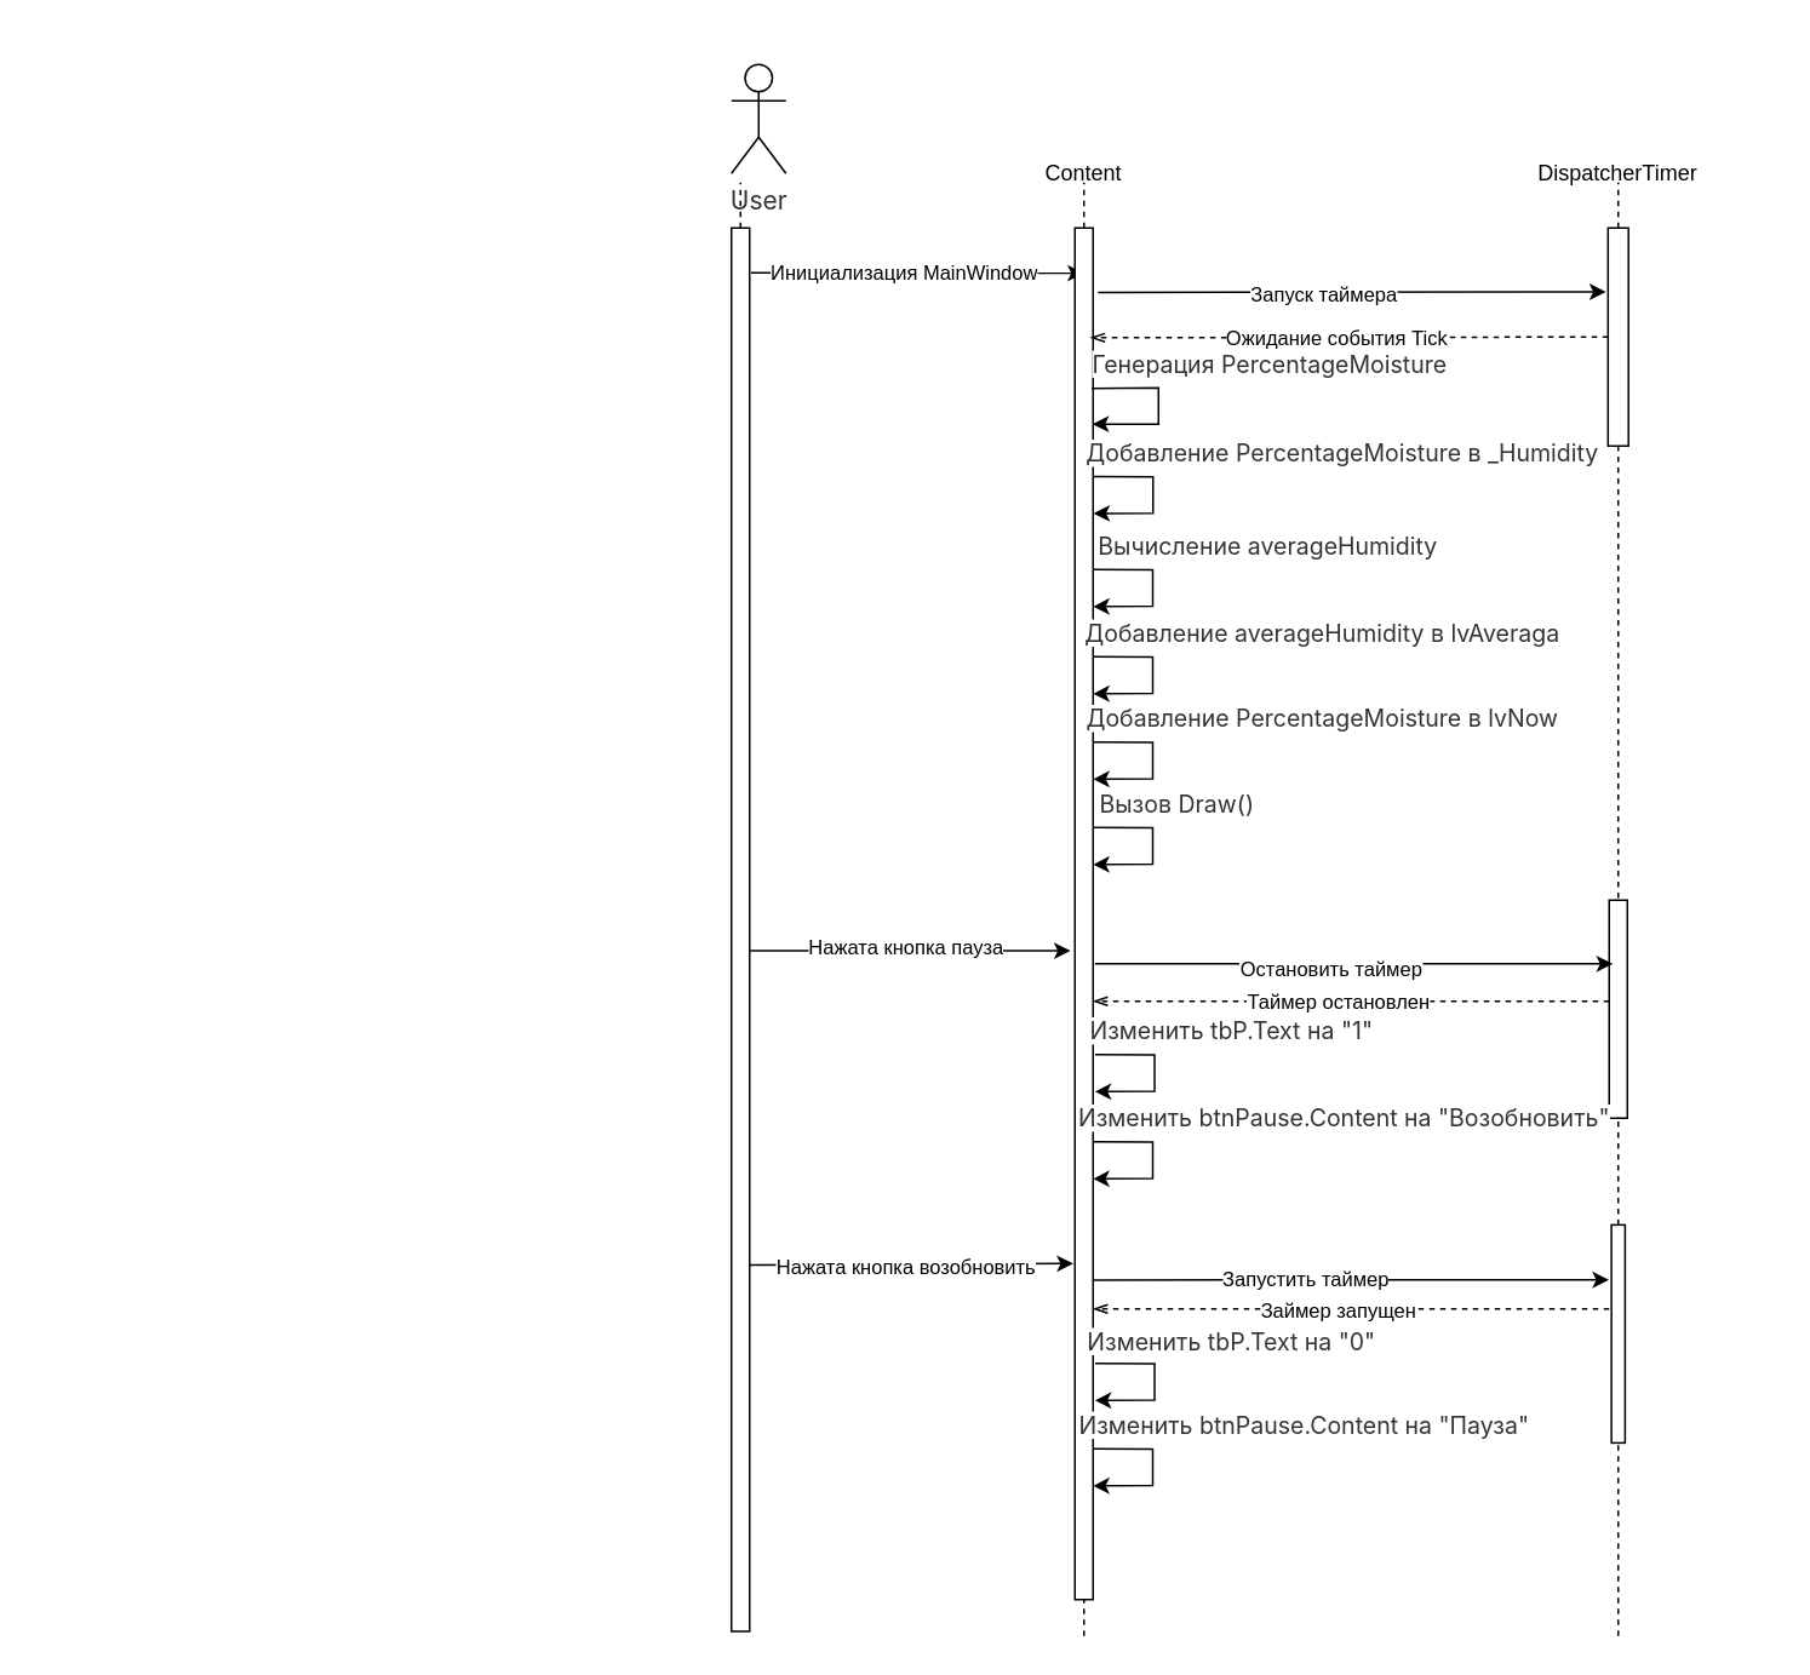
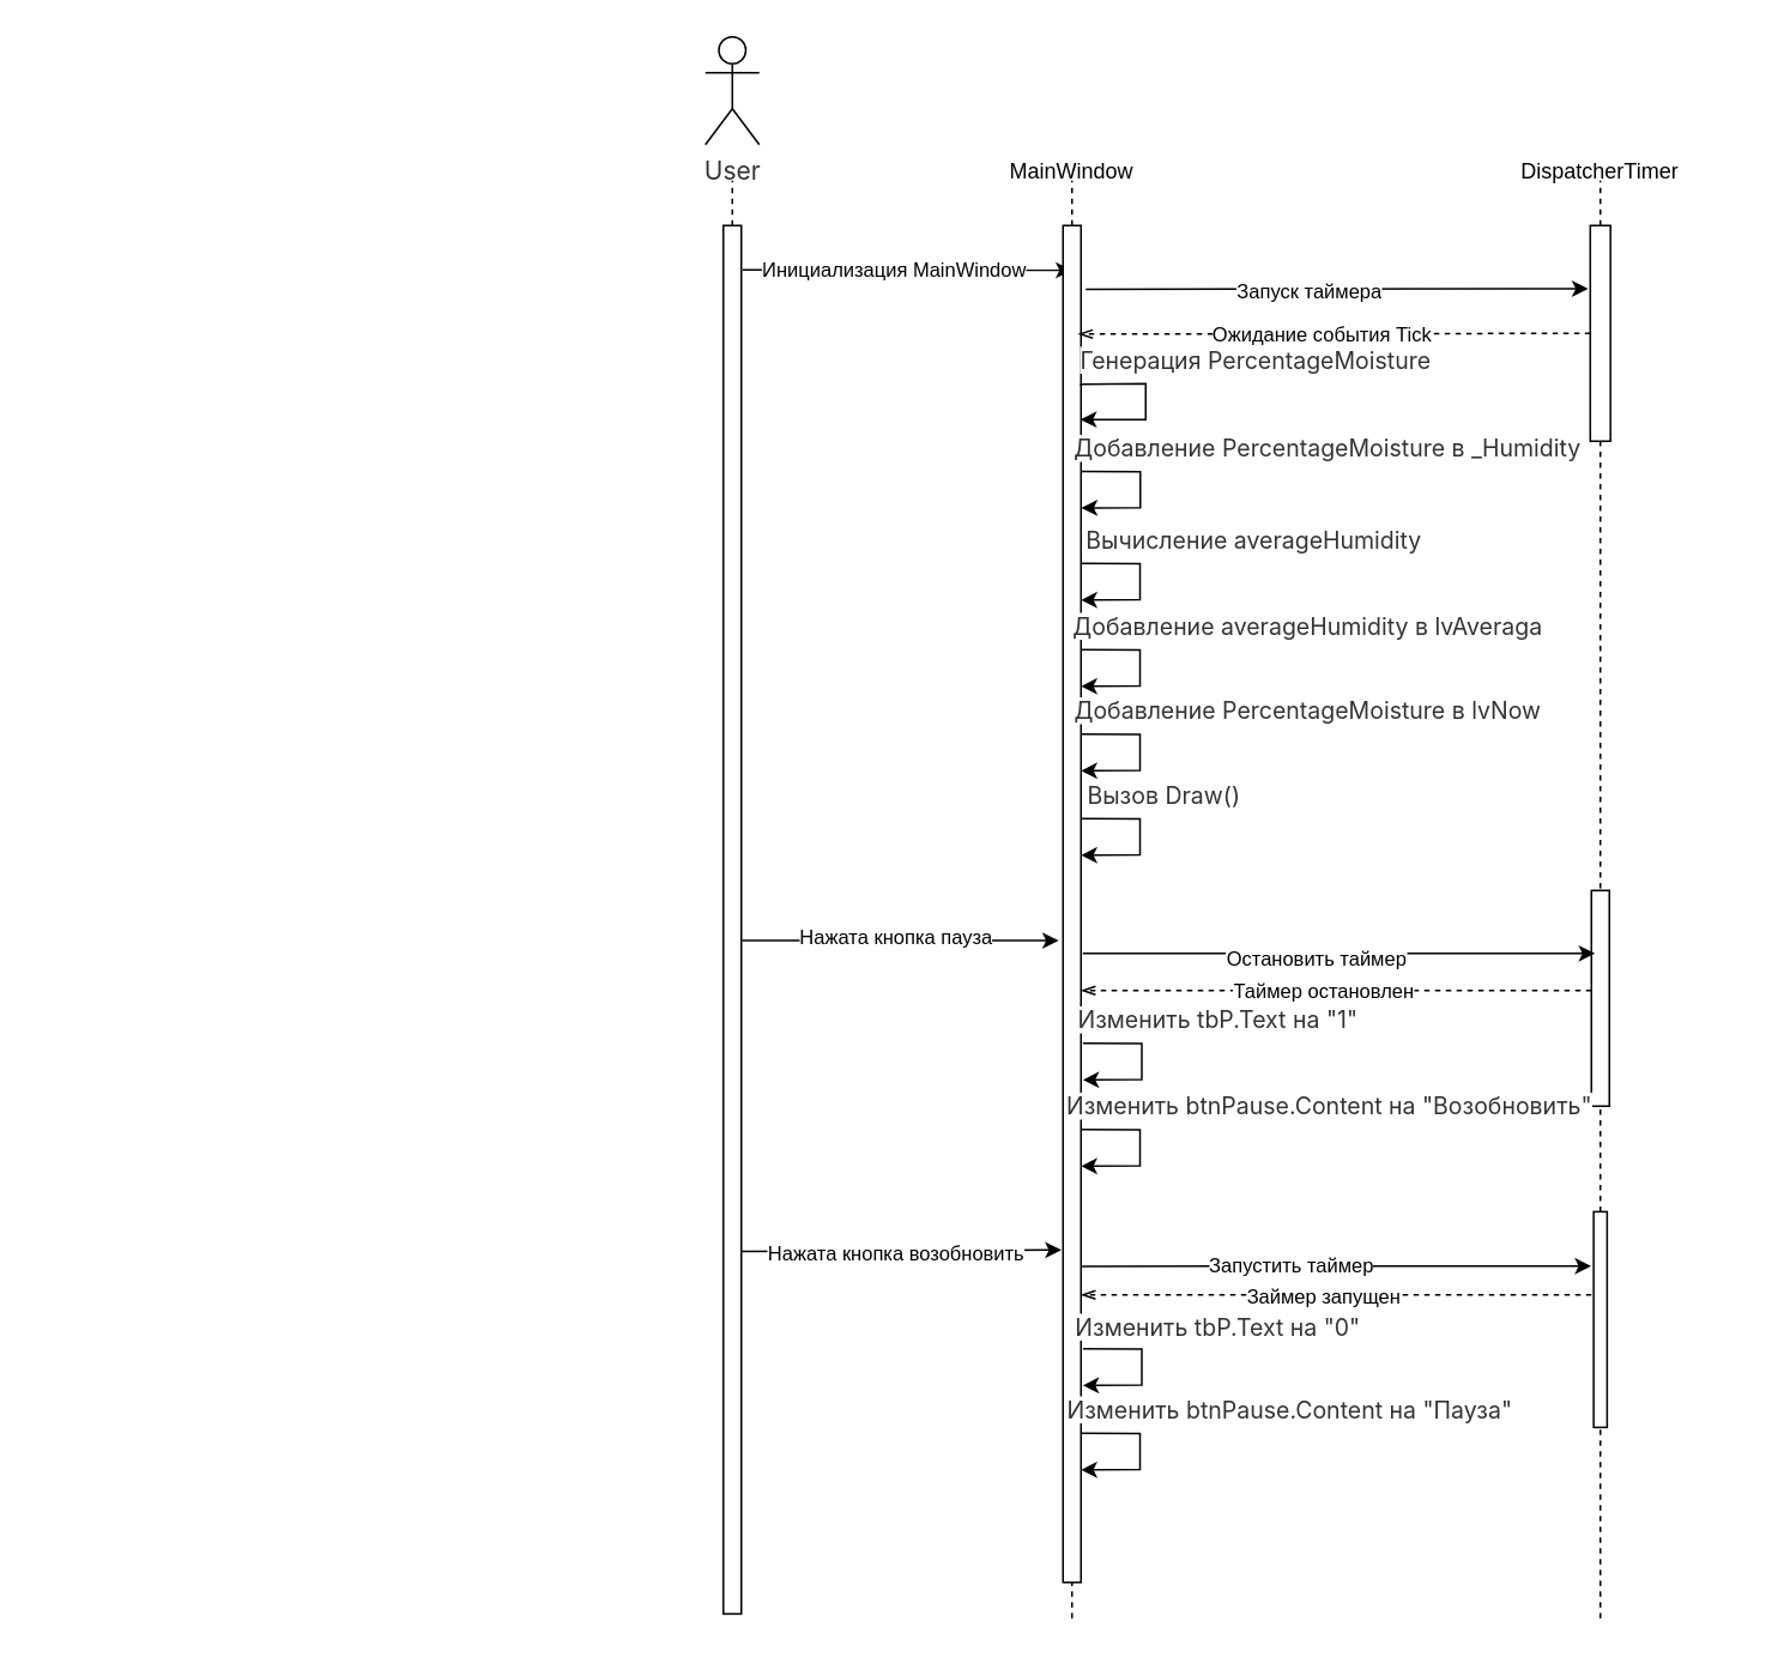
- <mxCell id="2" value="&lt;span style=&quot;color: rgb(51, 51, 51); font-family: -apple-system, BlinkMacSystemFont, &amp;quot;Segoe UI&amp;quot;, Roboto, &amp;quot;Hiragino Sans&amp;quot;, &amp;quot;Noto Sans CJK JP&amp;quot;, sans-serif, &amp;quot;Apple Color Emoji&amp;quot;, &amp;quot;Segoe UI Emoji&amp;quot;, &amp;quot;Segoe UI Symbol&amp;quot;, &amp;quot;Noto Sans Emoji&amp;quot;; font-size: 14px; background-color: rgb(255, 255, 255);&quot;&gt;User&lt;/span&gt;" style="shape=umlActor;verticalLabelPosition=bottom;verticalAlign=top;html=1;outlineConnect=0;" parent="1" vertex="1"><mxGeometry x="402" y="35" width="30" height="60" as="geometry" /></mxCell>
+ <mxCell id="2" value="&lt;span style=&quot;color: rgb(51, 51, 51); font-family: -apple-system, BlinkMacSystemFont, &amp;quot;Segoe UI&amp;quot;, Roboto, &amp;quot;Hiragino Sans&amp;quot;, &amp;quot;Noto Sans CJK JP&amp;quot;, sans-serif, &amp;quot;Apple Color Emoji&amp;quot;, &amp;quot;Segoe UI Emoji&amp;quot;, &amp;quot;Segoe UI Symbol&amp;quot;, &amp;quot;Noto Sans Emoji&amp;quot;; font-size: 14px; background-color: rgb(255, 255, 255);&quot;&gt;User&lt;/span&gt;" style="shape=umlActor;verticalLabelPosition=bottom;verticalAlign=top;html=1;outlineConnect=0;" parent="1" vertex="1"><mxGeometry x="392" y="20" width="30" height="60" as="geometry" /></mxCell>
- <mxCell id="53" value="Content" style="text;html=1;align=center;verticalAlign=middle;whiteSpace=wrap;rounded=0;" vertex="1" parent="1"><mxGeometry x="566" y="80" width="60" height="30" as="geometry" /></mxCell>
+ <mxCell id="53" value="MainWindow" style="text;html=1;align=center;verticalAlign=middle;whiteSpace=wrap;rounded=0;" vertex="1" parent="1"><mxGeometry x="566" y="80" width="60" height="30" as="geometry" /></mxCell>
